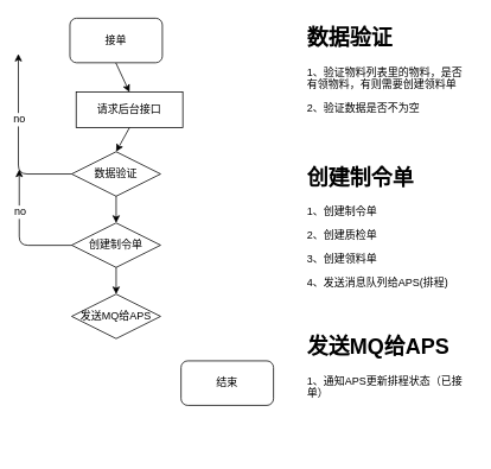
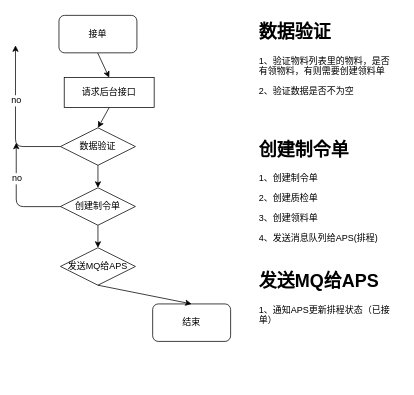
+ <mxCell id="19" value="" style="endArrow=classic;html=1;entryX=0.5;entryY=0;exitX=0.5;exitY=1;" parent="1" source="16" target="18" edge="1"><mxGeometry width="50" height="50" relative="1" as="geometry"><mxPoint x="10" y="530" as="sourcePoint" /><mxPoint x="60" y="480" as="targetPoint" /></mxGeometry></mxCell>
- <mxCell id="17" value="&lt;h1&gt;发送MQ给APS&lt;/h1&gt;&lt;p&gt;1、通知APS更新排程状态（已接单）&lt;/p&gt;" style="text;html=1;strokeColor=none;fillColor=none;spacing=5;spacingTop=-20;whiteSpace=wrap;overflow=hidden;rounded=0;" parent="1" vertex="1"><mxGeometry x="340" y="370" width="190" height="150" as="geometry" /></mxCell>
+ <mxCell id="17" value="&lt;h1&gt;发送MQ给APS&lt;/h1&gt;&lt;p&gt;1、通知APS更新排程状态（已接单）&lt;/p&gt;" style="text;html=1;strokeColor=none;fillColor=none;spacing=5;spacingTop=-20;whiteSpace=wrap;overflow=hidden;rounded=0;" parent="1" vertex="1"><mxGeometry x="340" y="355" width="190" height="150" as="geometry" /></mxCell>
